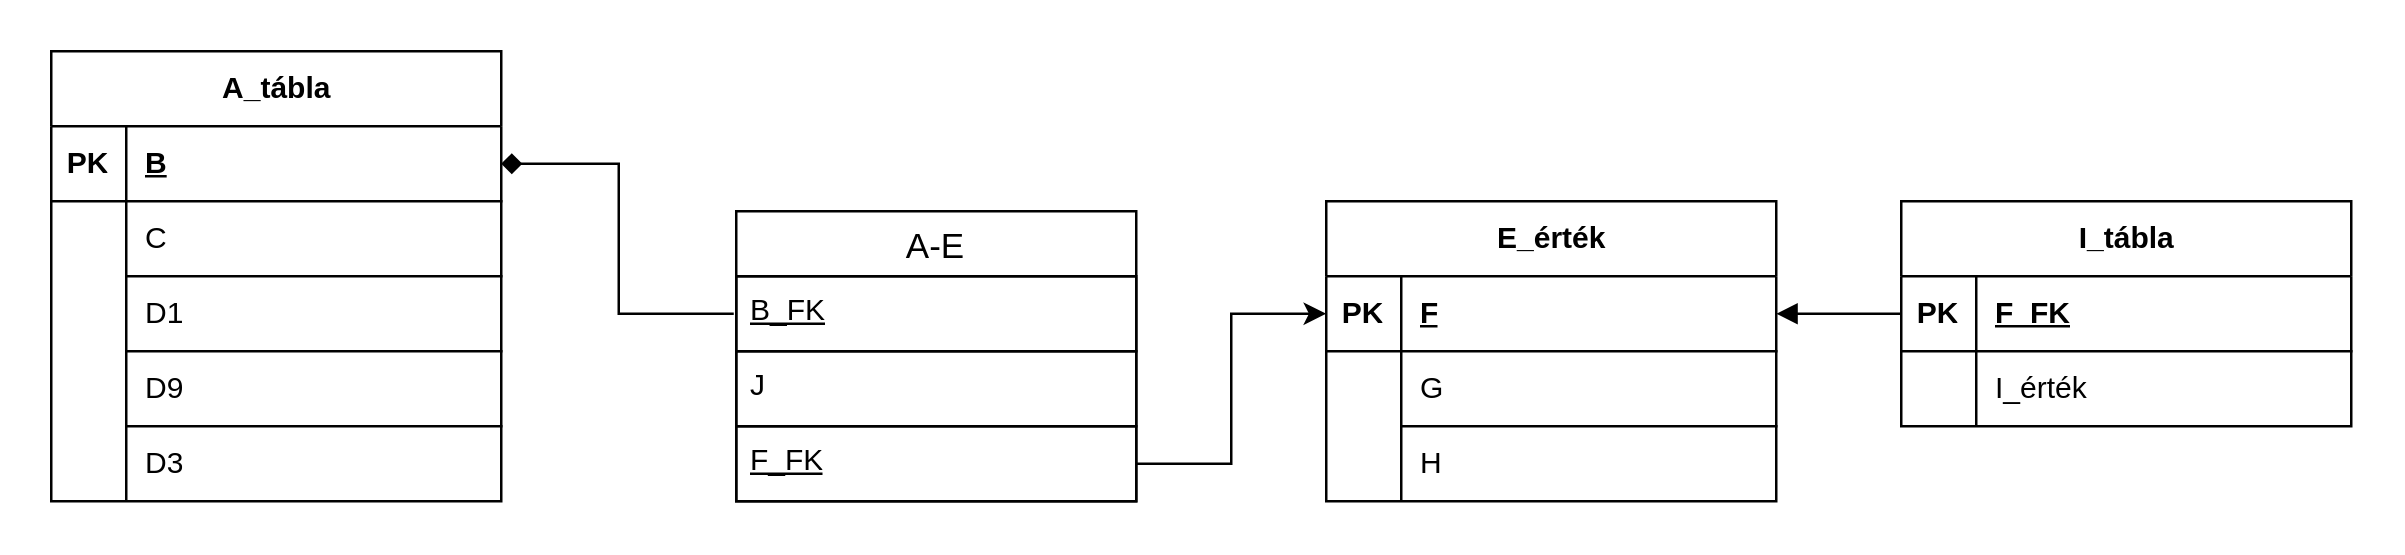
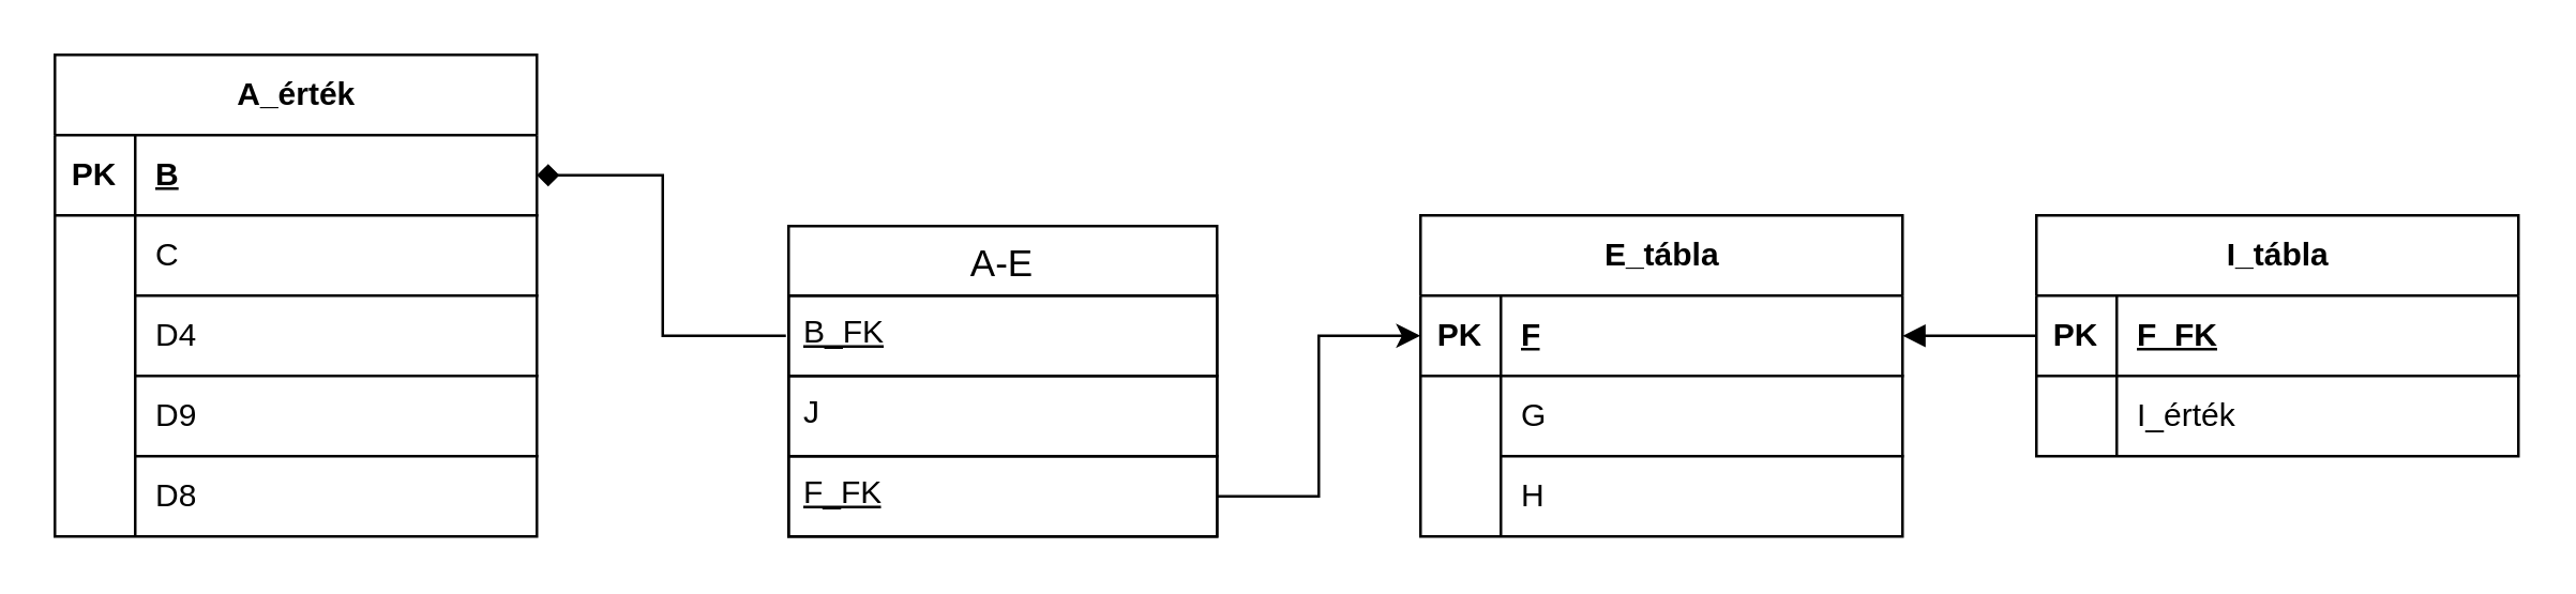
- <mxCell id="2" value="A_tábla" style="shape=table;startSize=30;container=1;collapsible=1;childLayout=tableLayout;fixedRows=1;rowLines=0;fontStyle=1;align=center;resizeLast=1;html=1;" vertex="1" parent="1"><mxGeometry x="20" y="20" width="180" height="180" as="geometry" /></mxCell>
+ <mxCell id="2" value="A_érték" style="shape=table;startSize=30;container=1;collapsible=1;childLayout=tableLayout;fixedRows=1;rowLines=0;fontStyle=1;align=center;resizeLast=1;html=1;" vertex="1" parent="1"><mxGeometry x="20" y="20" width="180" height="180" as="geometry" /></mxCell>
- <mxCell id="18" value="&lt;div&gt;E_érték&lt;/div&gt;" style="shape=table;startSize=30;container=1;collapsible=1;childLayout=tableLayout;fixedRows=1;rowLines=0;fontStyle=1;align=center;resizeLast=1;html=1;" vertex="1" parent="1"><mxGeometry x="530" y="80" width="180" height="120" as="geometry" /></mxCell>
+ <mxCell id="18" value="&lt;div&gt;E_tábla&lt;/div&gt;" style="shape=table;startSize=30;container=1;collapsible=1;childLayout=tableLayout;fixedRows=1;rowLines=0;fontStyle=1;align=center;resizeLast=1;html=1;" vertex="1" parent="1"><mxGeometry x="530" y="80" width="180" height="120" as="geometry" /></mxCell>
- <mxCell id="11" value="D1" style="shape=partialRectangle;connectable=0;fillColor=none;top=0;left=0;bottom=1;right=0;align=left;spacingLeft=6;overflow=hidden;whiteSpace=wrap;html=1;strokeColor=default;" vertex="1" parent="9"><mxGeometry x="30" width="150" height="30" as="geometry"><mxRectangle width="150" height="30" as="alternateBounds" /></mxGeometry></mxCell>
+ <mxCell id="11" value="D4" style="shape=partialRectangle;connectable=0;fillColor=none;top=0;left=0;bottom=1;right=0;align=left;spacingLeft=6;overflow=hidden;whiteSpace=wrap;html=1;strokeColor=default;" vertex="1" parent="9"><mxGeometry x="30" width="150" height="30" as="geometry"><mxRectangle width="150" height="30" as="alternateBounds" /></mxGeometry></mxCell>
- <mxCell id="17" value="D3" style="shape=partialRectangle;connectable=0;fillColor=none;top=0;left=0;bottom=0;right=0;align=left;spacingLeft=6;overflow=hidden;whiteSpace=wrap;html=1;strokeColor=default;" vertex="1" parent="15"><mxGeometry x="30" width="150" height="30" as="geometry"><mxRectangle width="150" height="30" as="alternateBounds" /></mxGeometry></mxCell>
+ <mxCell id="17" value="D8" style="shape=partialRectangle;connectable=0;fillColor=none;top=0;left=0;bottom=0;right=0;align=left;spacingLeft=6;overflow=hidden;whiteSpace=wrap;html=1;strokeColor=default;" vertex="1" parent="15"><mxGeometry x="30" width="150" height="30" as="geometry"><mxRectangle width="150" height="30" as="alternateBounds" /></mxGeometry></mxCell>
